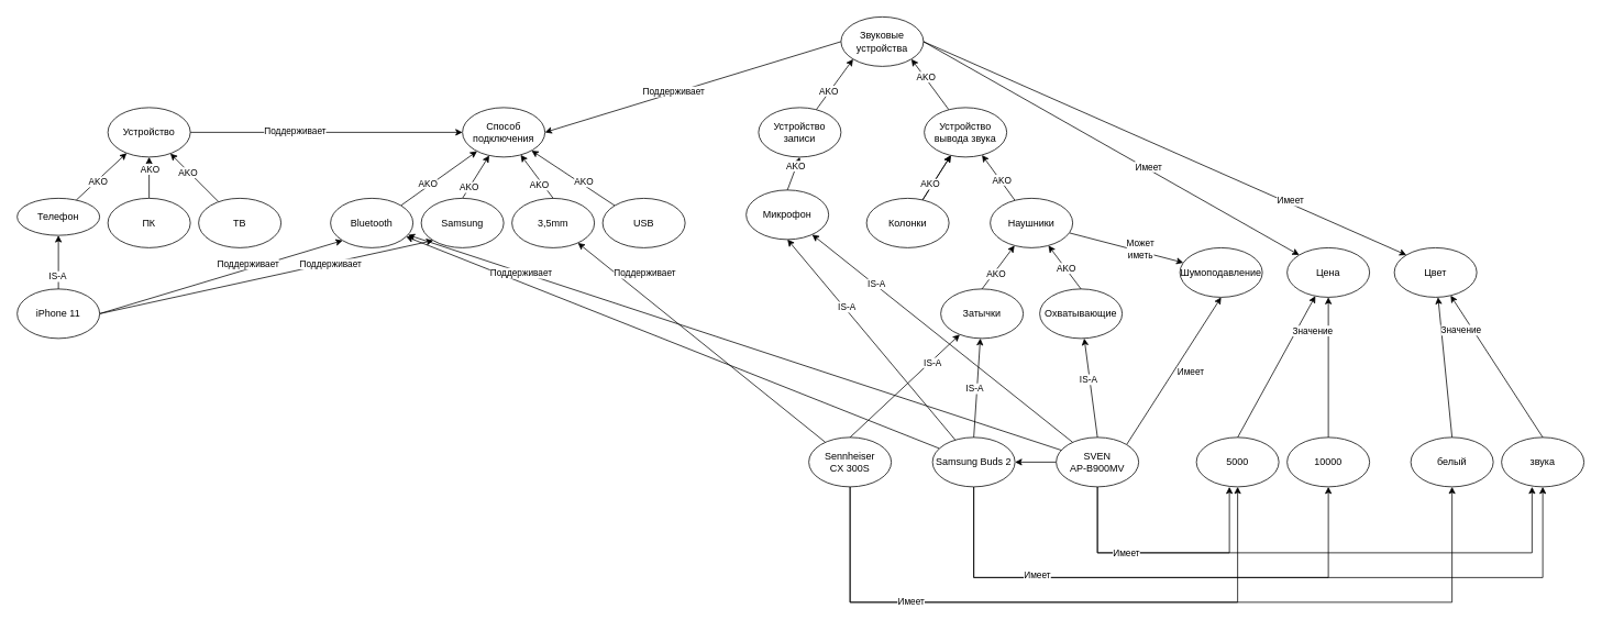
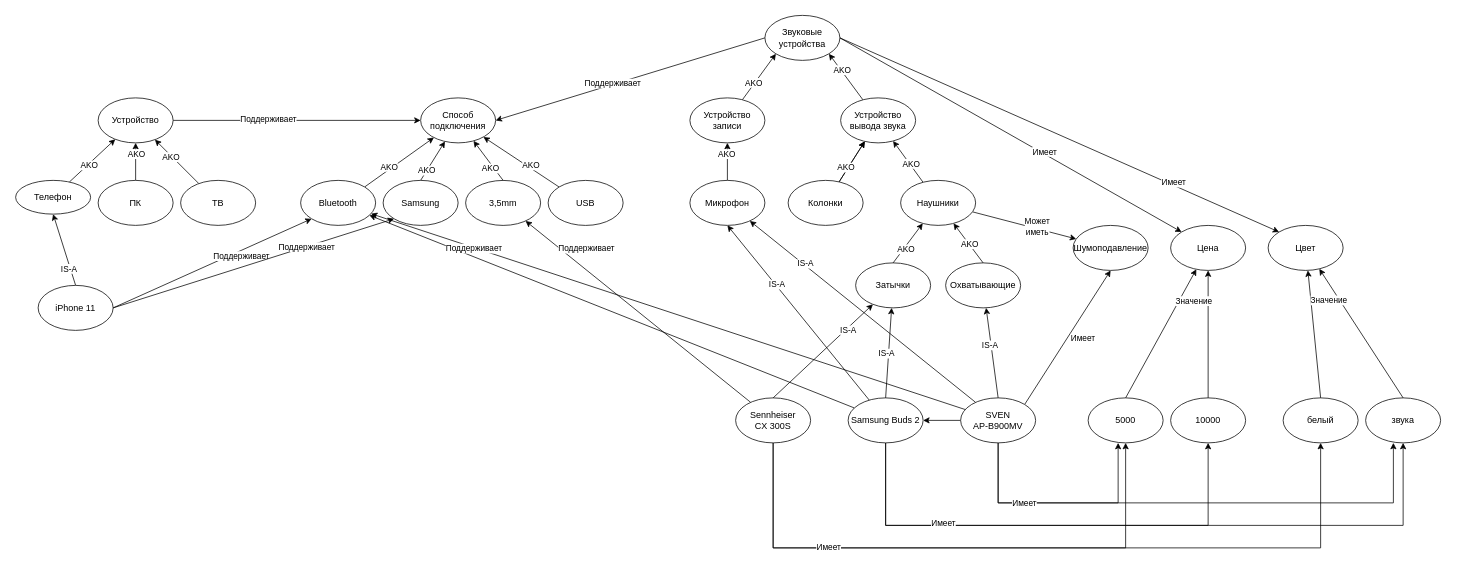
- <mxCell id="39" value="Микрофон" style="ellipse;whiteSpace=wrap;html=1;" parent="1" vertex="1"><mxGeometry x="904.04" y="230" width="100" height="60" as="geometry" /></mxCell>
+ <mxCell id="39" value="Микрофон" style="ellipse;whiteSpace=wrap;html=1;" parent="1" vertex="1"><mxGeometry x="919.04" y="240" width="100" height="60" as="geometry" /></mxCell>
- <mxCell id="67" value="iPhone 11" style="ellipse;whiteSpace=wrap;html=1;" parent="1" vertex="1"><mxGeometry x="20" y="350" width="100" height="60" as="geometry" /></mxCell>
+ <mxCell id="67" value="iPhone 11" style="ellipse;whiteSpace=wrap;html=1;" parent="1" vertex="1"><mxGeometry x="50" y="380" width="100" height="60" as="geometry" /></mxCell>
